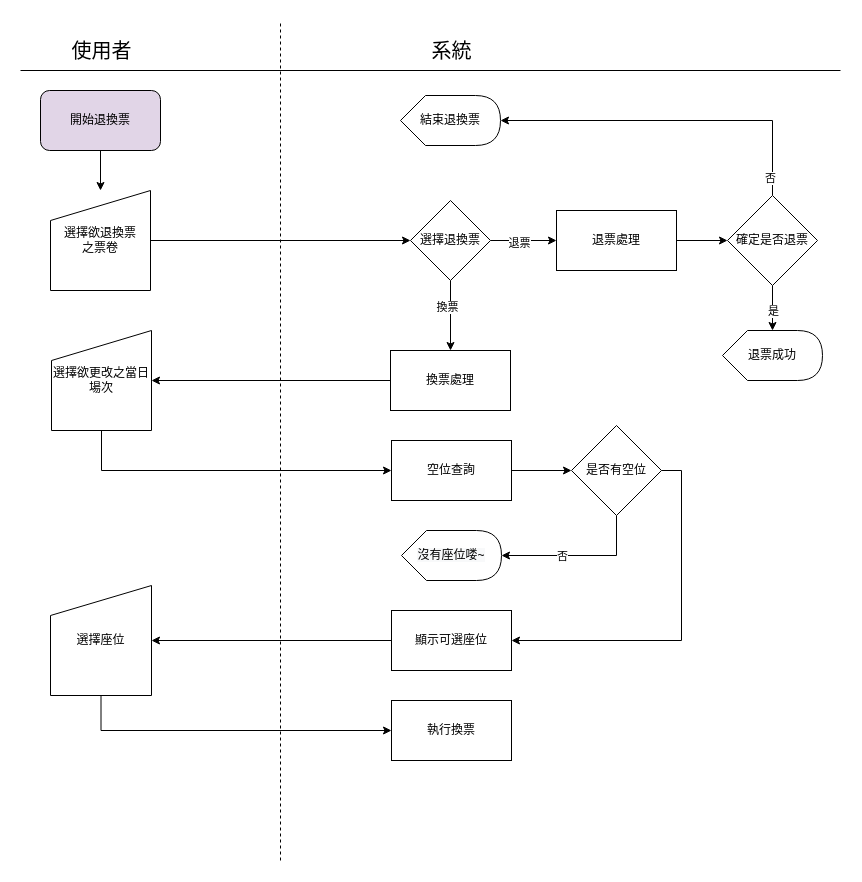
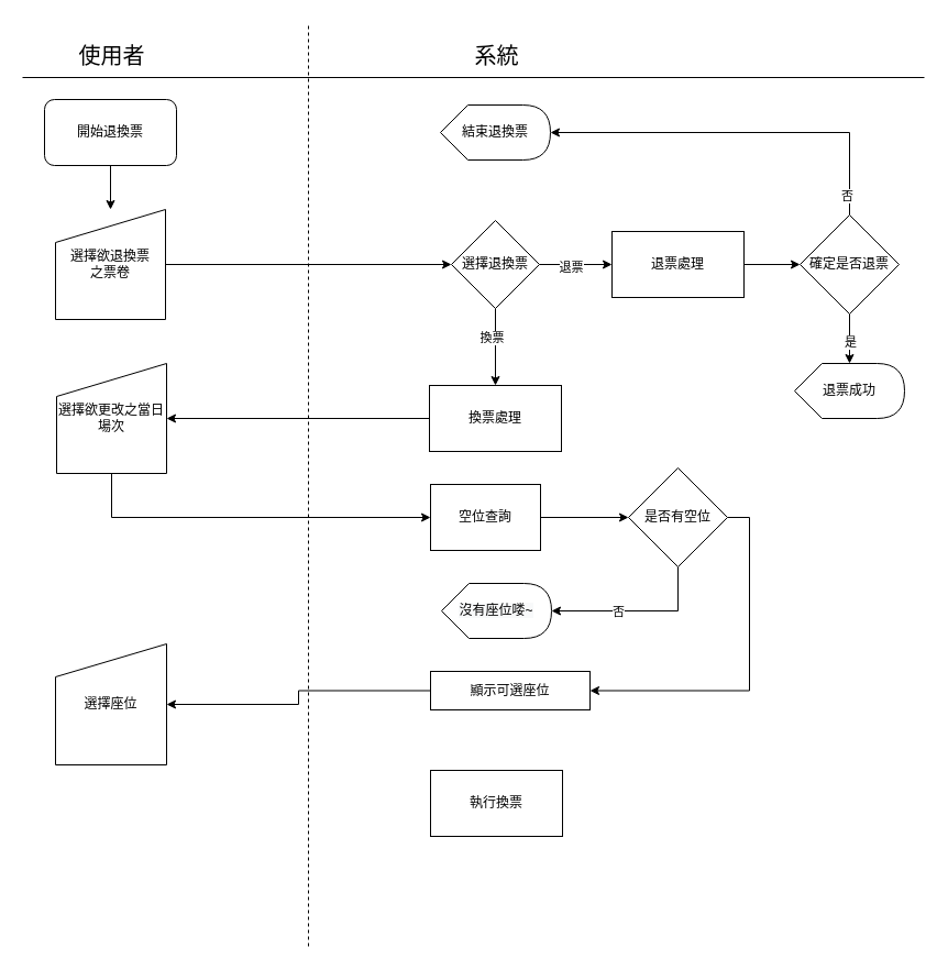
- <mxCell id="7" value="開始退換票" style="rounded=1;whiteSpace=wrap;html=1;fillColor=#e1d5e7;" vertex="1" parent="1"><mxGeometry x="40" y="90" width="120" height="60" as="geometry" /></mxCell>
+ <mxCell id="7" value="開始退換票" style="rounded=1;whiteSpace=wrap;html=1;" vertex="1" parent="1"><mxGeometry x="40" y="90" width="120" height="60" as="geometry" /></mxCell>
- <mxCell id="21" value="空位查詢" style="rounded=0;whiteSpace=wrap;html=1;" vertex="1" parent="1"><mxGeometry x="391" y="440" width="120" height="60" as="geometry" /></mxCell>
+ <mxCell id="21" value="空位查詢" style="rounded=0;whiteSpace=wrap;html=1;" vertex="1" parent="1"><mxGeometry x="391" y="440" width="100" height="60" as="geometry" /></mxCell>
- <mxCell id="28" value="顯示可選座位" style="rounded=0;whiteSpace=wrap;html=1;" vertex="1" parent="1"><mxGeometry x="391" y="610" width="120" height="60" as="geometry" /></mxCell>
+ <mxCell id="28" value="顯示可選座位" style="rounded=0;whiteSpace=wrap;html=1;" vertex="1" parent="1"><mxGeometry x="391" y="610" width="145" height="35" as="geometry" /></mxCell>
- <mxCell id="29" style="edgeStyle=orthogonalEdgeStyle;rounded=0;orthogonalLoop=1;jettySize=auto;html=1;exitX=0.5;exitY=1;exitDx=0;exitDy=0;entryX=0;entryY=0.5;entryDx=0;entryDy=0;" edge="1" parent="1" source="30" target="31"><mxGeometry relative="1" as="geometry" /></mxCell>
